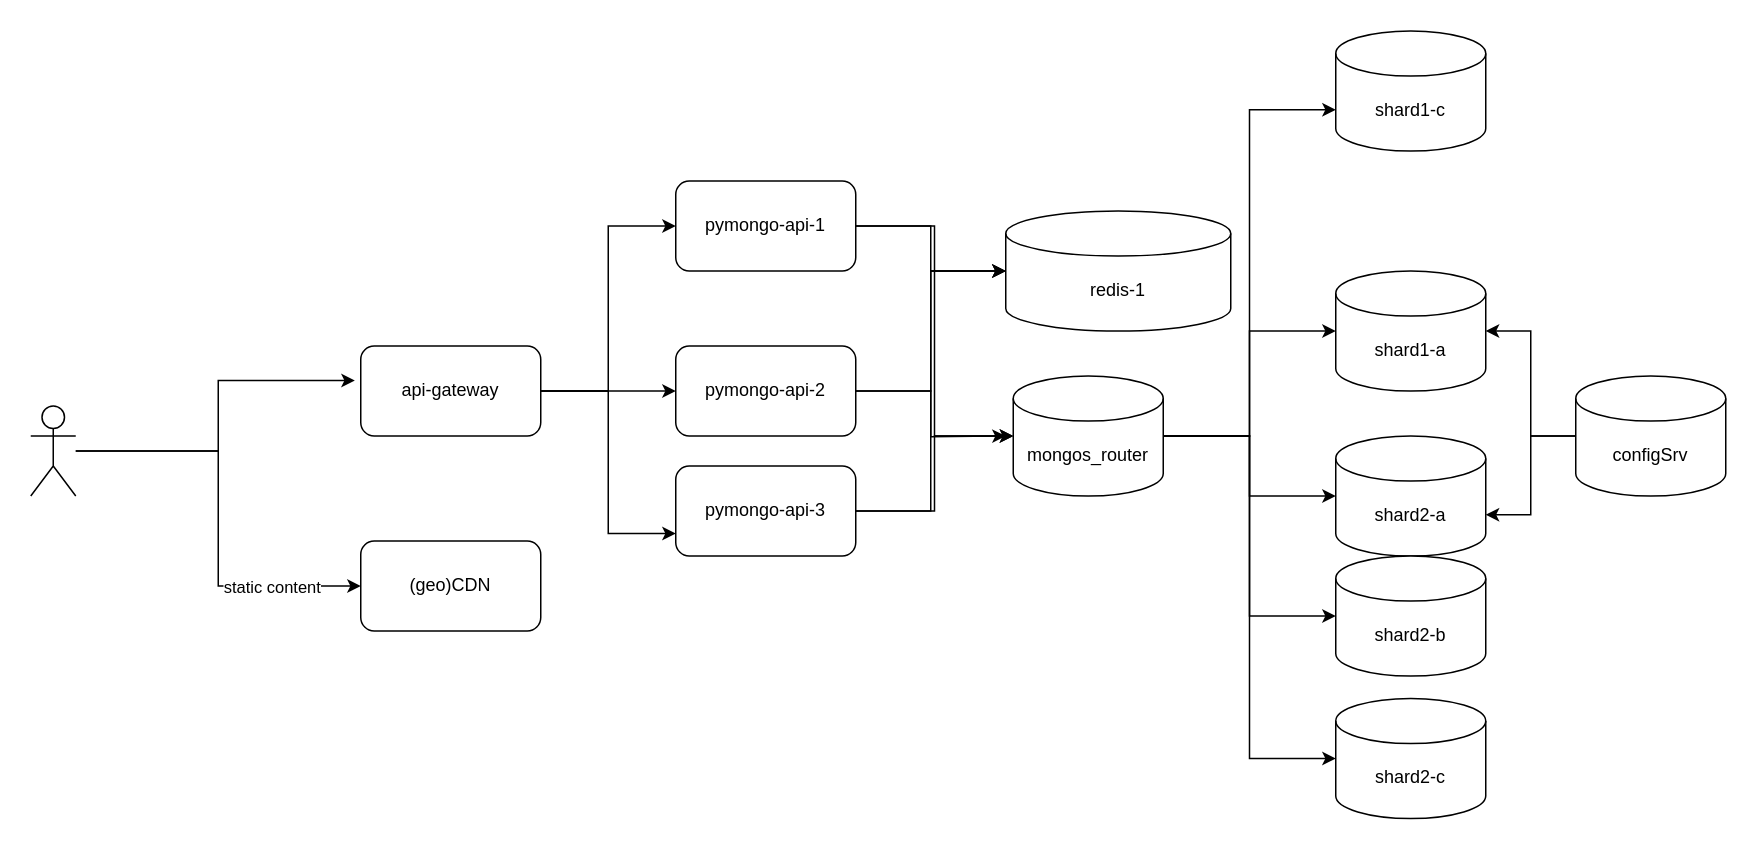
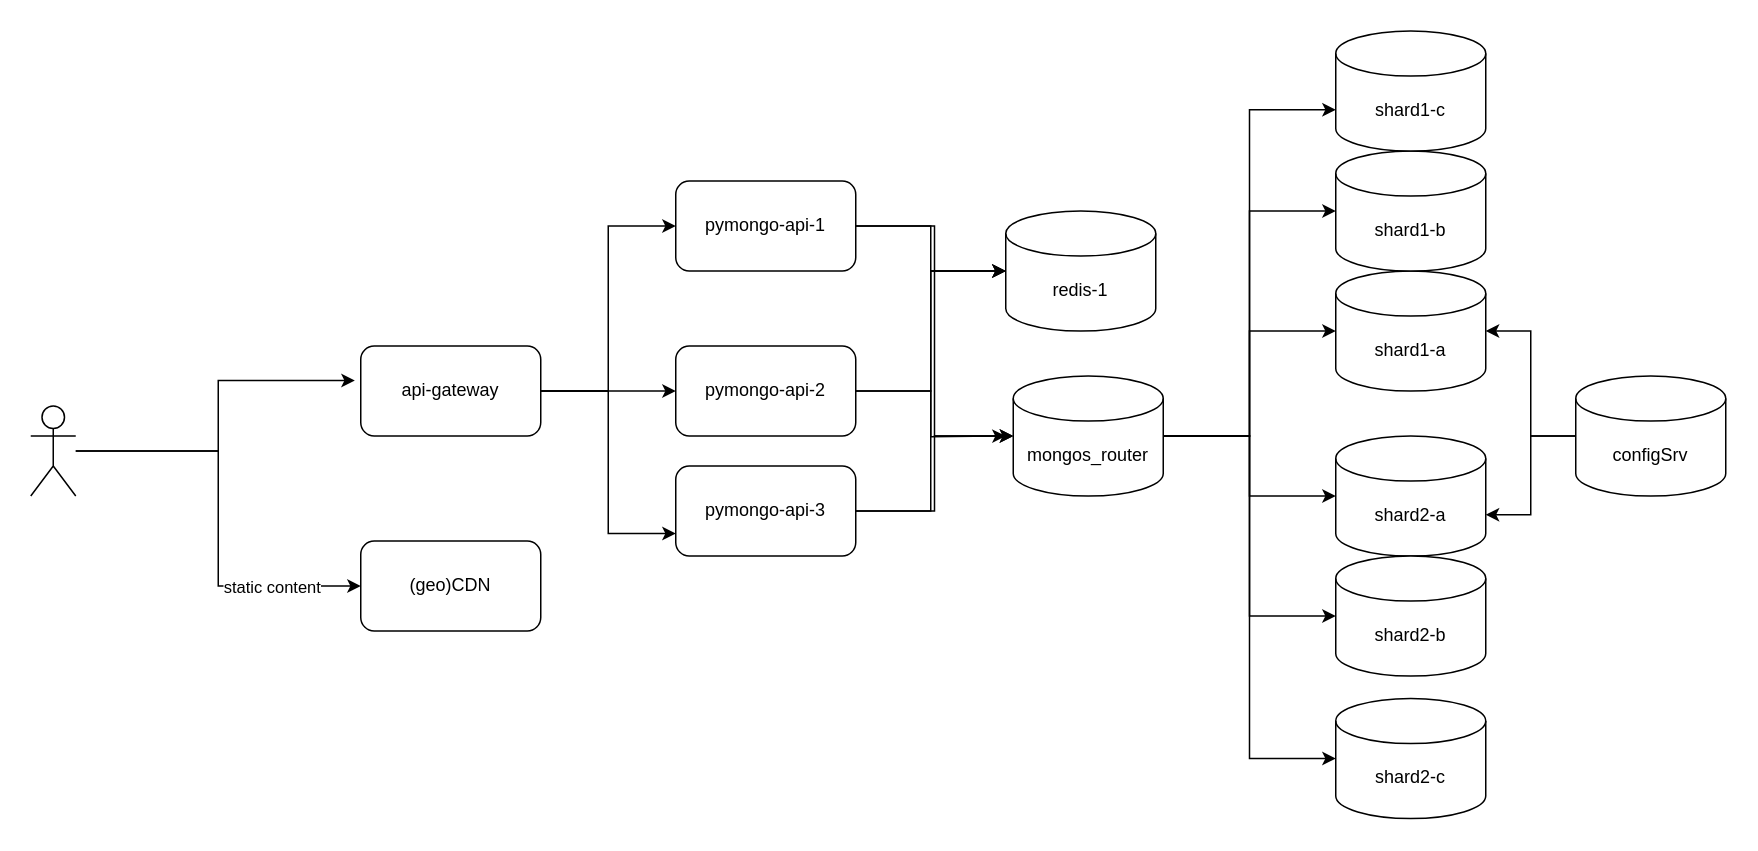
+ <mxCell id="2" value="" style="edgeStyle=orthogonalEdgeStyle;rounded=0;orthogonalLoop=1;jettySize=auto;html=1;entryX=0;entryY=0.5;entryDx=0;entryDy=0;entryPerimeter=0;" parent="1" source="5" target="13" edge="1"><mxGeometry relative="1" as="geometry" /></mxCell>
+ <mxCell id="13" value="shard1-b" style="shape=cylinder3;whiteSpace=wrap;html=1;boundedLbl=1;backgroundOutline=1;size=15;" parent="1" vertex="1"><mxGeometry x="890" y="100" width="100" height="80" as="geometry" /></mxCell>
- <mxCell id="20" value="redis-1" style="shape=cylinder3;whiteSpace=wrap;html=1;boundedLbl=1;backgroundOutline=1;size=15;" parent="1" vertex="1"><mxGeometry x="670" y="140" width="150" height="80" as="geometry" /></mxCell>
+ <mxCell id="20" value="redis-1" style="shape=cylinder3;whiteSpace=wrap;html=1;boundedLbl=1;backgroundOutline=1;size=15;" parent="1" vertex="1"><mxGeometry x="670" y="140" width="100" height="80" as="geometry" /></mxCell>
